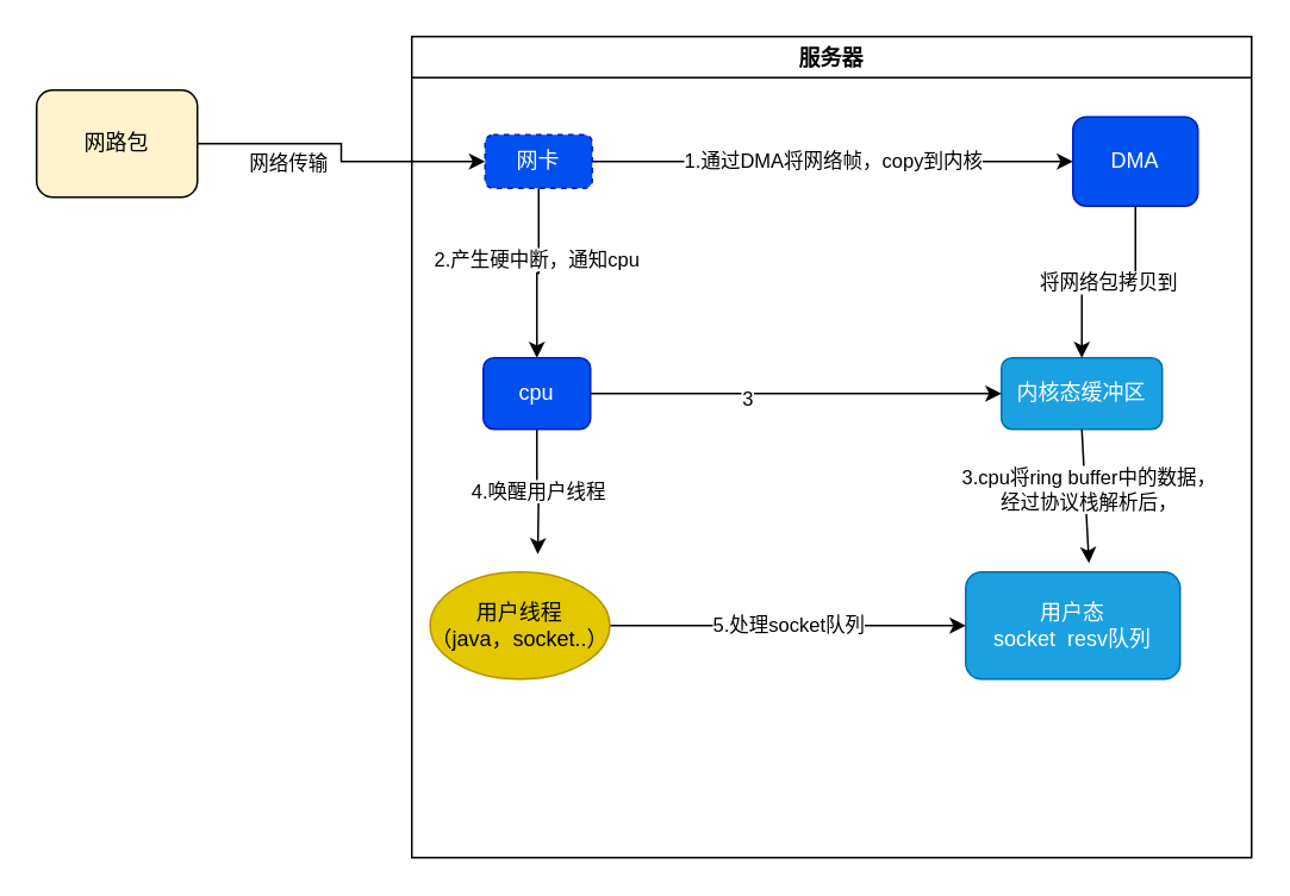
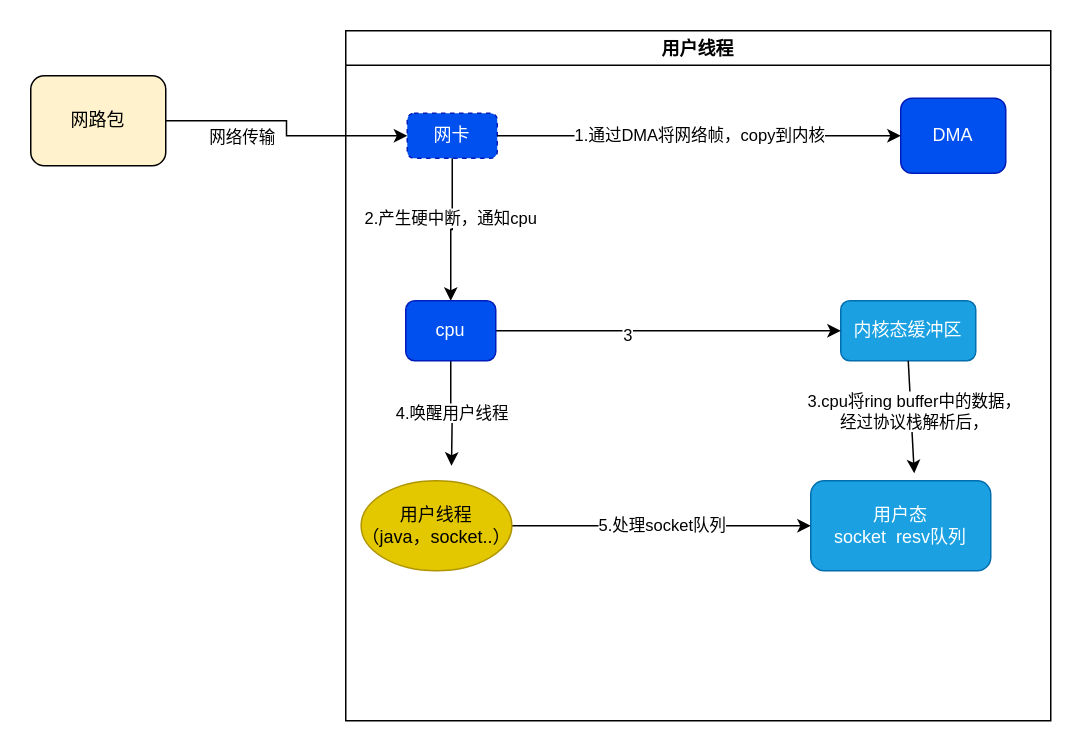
- <mxCell id="5" value="服务器" style="swimlane;" vertex="1" parent="1"><mxGeometry x="230" y="20" width="470" height="460" as="geometry" /></mxCell>
+ <mxCell id="5" value="用户线程" style="swimlane;" vertex="1" parent="1"><mxGeometry x="230" y="20" width="470" height="460" as="geometry" /></mxCell>
- <mxCell id="21" value="将网络包拷贝到" style="edgeStyle=orthogonalEdgeStyle;rounded=0;orthogonalLoop=1;jettySize=auto;html=1;" edge="1" parent="1" source="19" target="9"><mxGeometry relative="1" as="geometry" /></mxCell>
